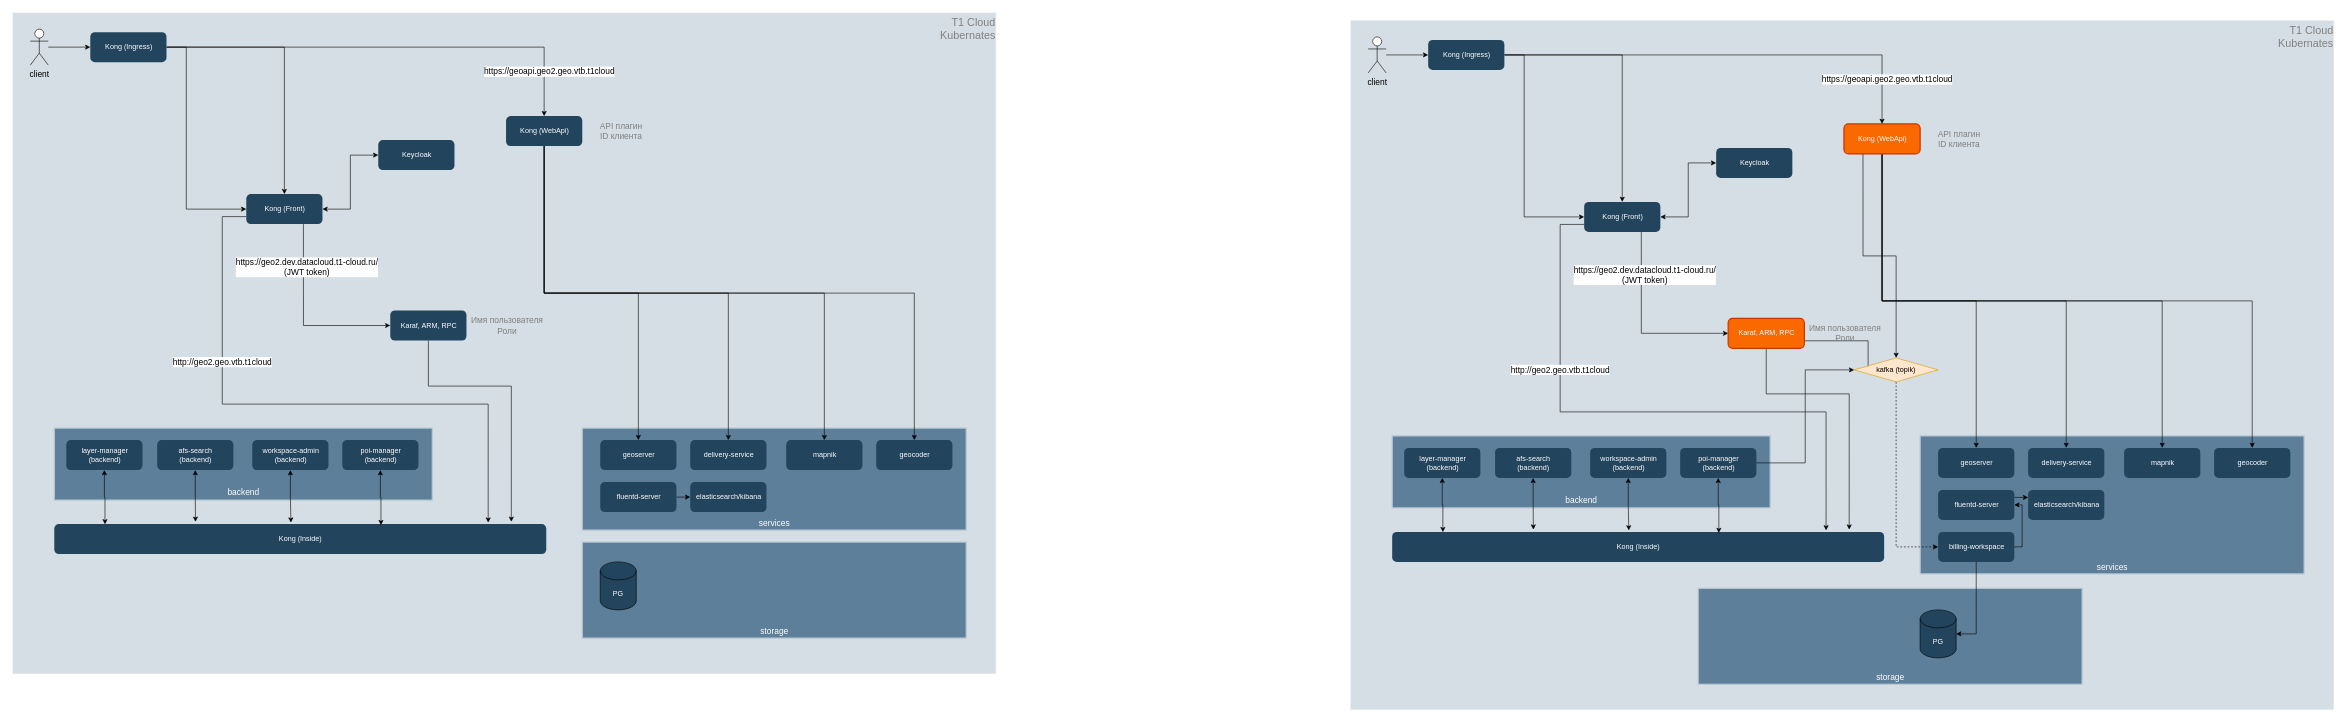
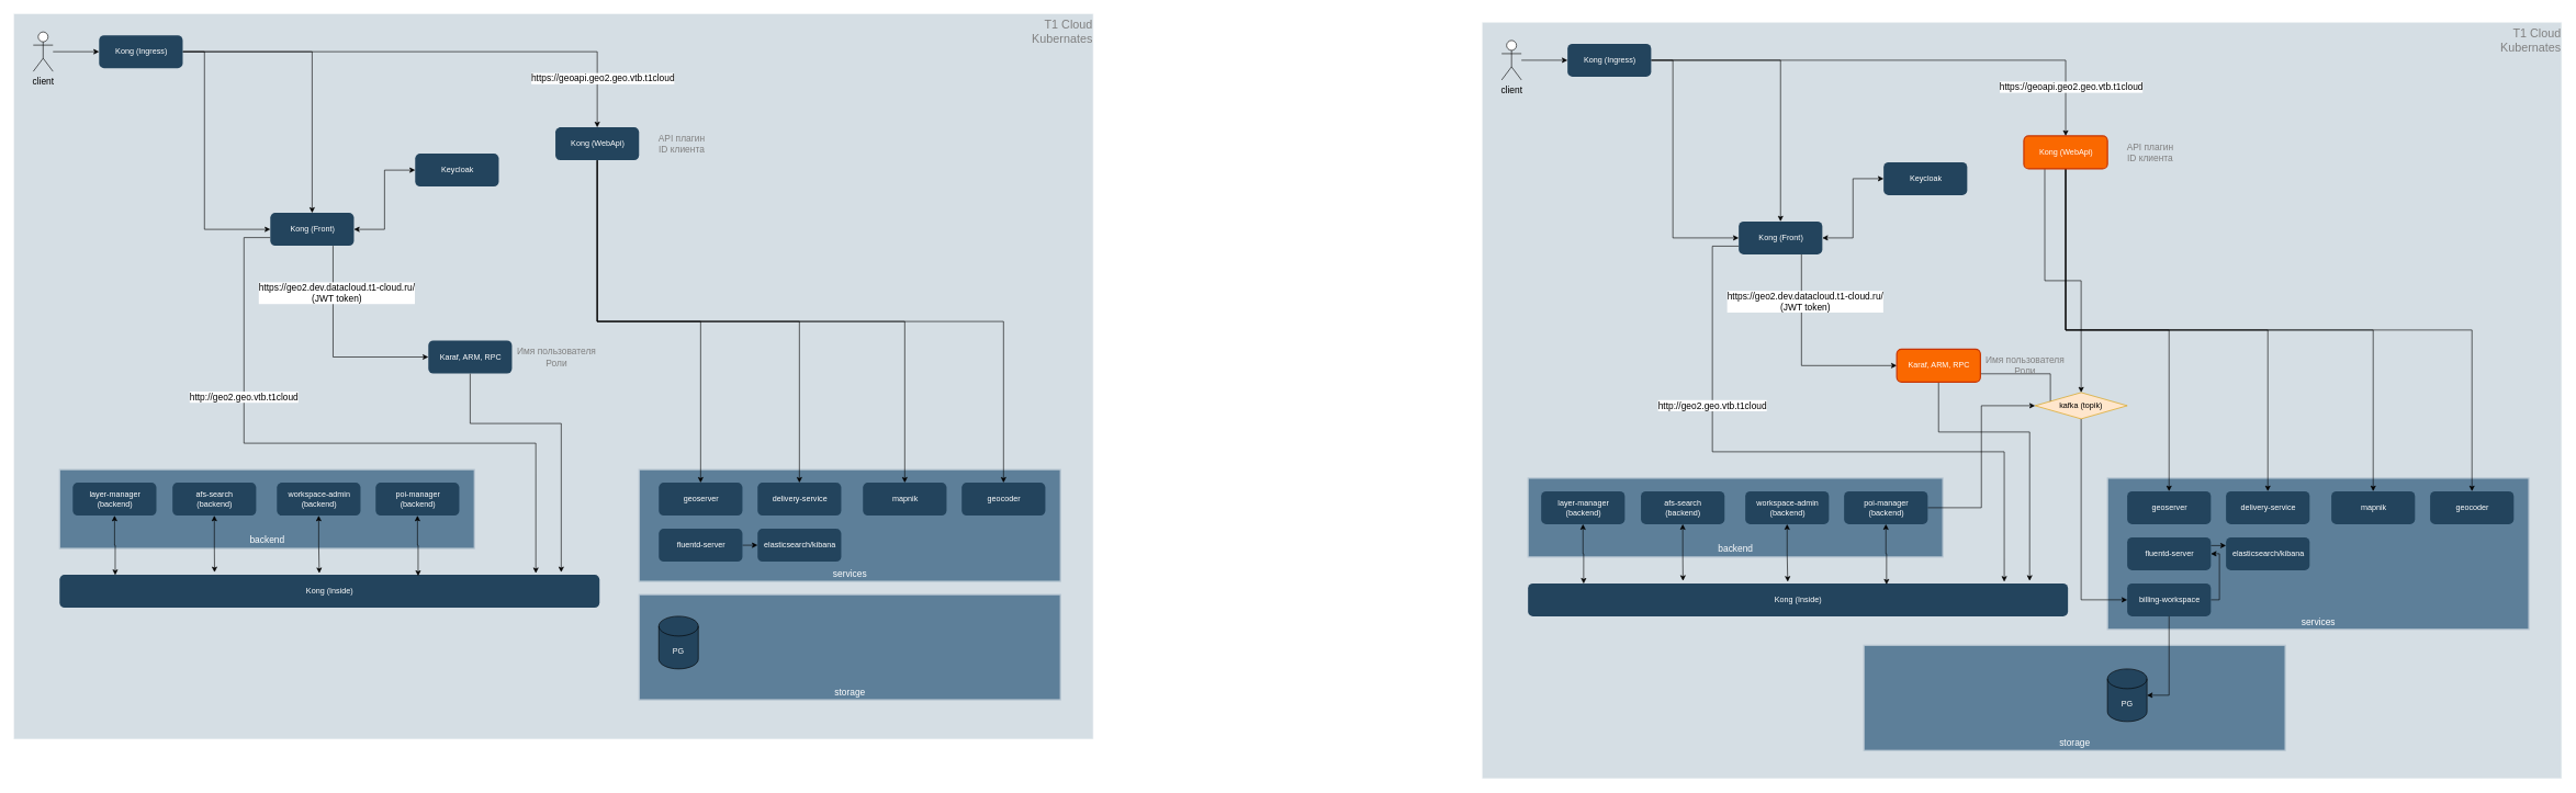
- <mxCell id="87" style="edgeStyle=orthogonalEdgeStyle;rounded=0;orthogonalLoop=1;jettySize=auto;html=1;exitX=0.5;exitY=1;exitDx=0;exitDy=0;entryX=0;entryY=0.5;entryDx=0;entryDy=0;fontColor=#FFFFFF;dashed=1;" edge="1" parent="1" source="88" target="90"><mxGeometry relative="1" as="geometry" /></mxCell>
+ <mxCell id="87" style="edgeStyle=orthogonalEdgeStyle;rounded=0;orthogonalLoop=1;jettySize=auto;html=1;exitX=0.5;exitY=1;exitDx=0;exitDy=0;entryX=0;entryY=0.5;entryDx=0;entryDy=0;fontColor=#FFFFFF;" edge="1" parent="1" source="88" target="90"><mxGeometry relative="1" as="geometry" /></mxCell>
